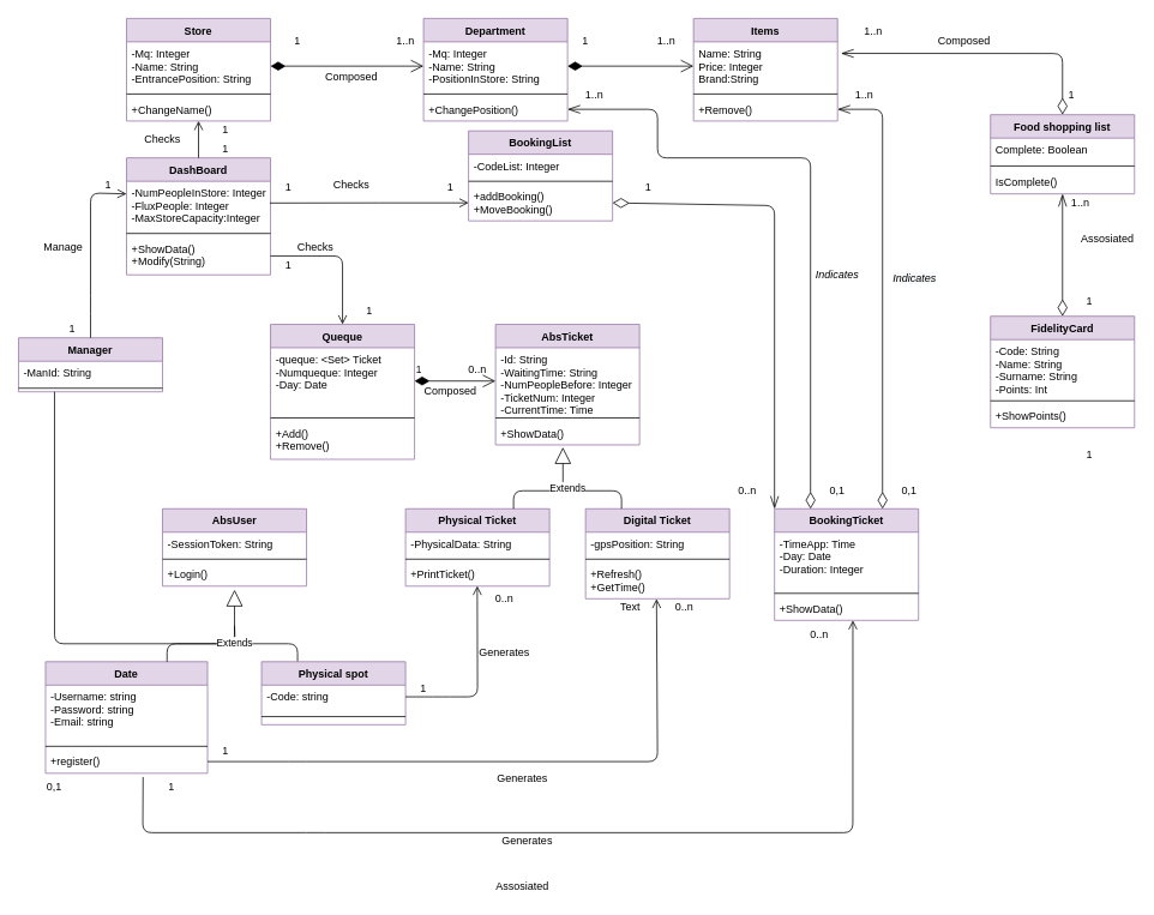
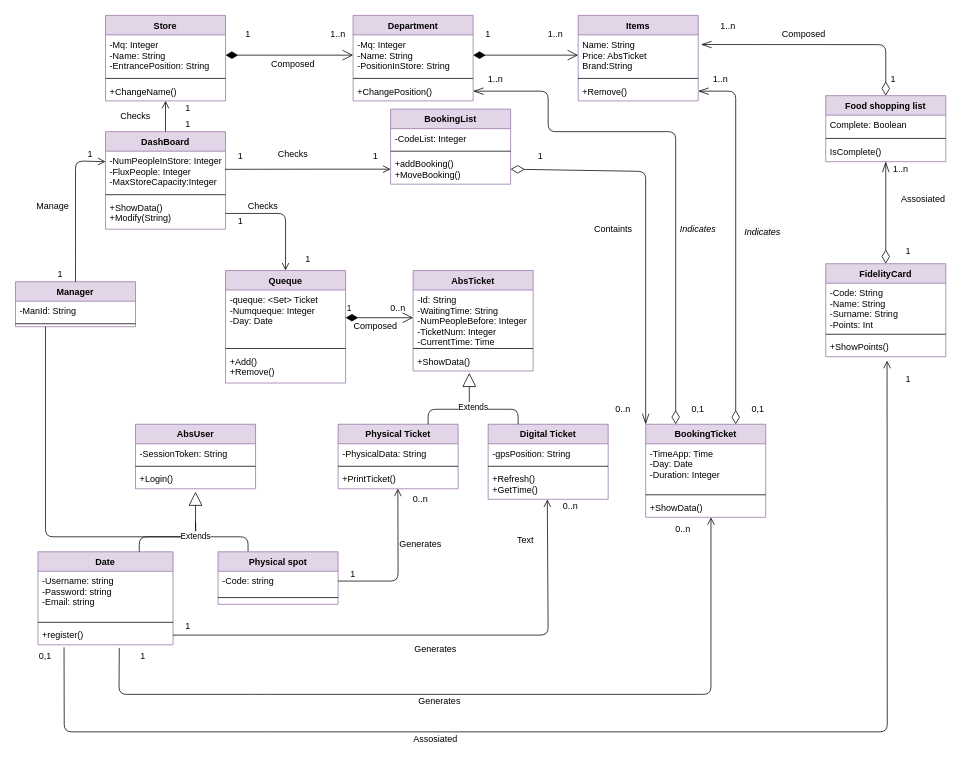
- <mxCell id="77" value="Name: String&#10;Price: Integer&#10;Brand:String" style="text;strokeColor=none;fillColor=none;align=left;verticalAlign=top;spacingLeft=4;spacingRight=4;overflow=hidden;rotatable=0;points=[[0,0.5],[1,0.5]];portConstraint=eastwest;" parent="76" vertex="1"><mxGeometry y="26" width="160" height="54" as="geometry" /></mxCell>
+ <mxCell id="77" value="Name: String&#10;Price: AbsTicket&#10;Brand:String" style="text;strokeColor=none;fillColor=none;align=left;verticalAlign=top;spacingLeft=4;spacingRight=4;overflow=hidden;rotatable=0;points=[[0,0.5],[1,0.5]];portConstraint=eastwest;" parent="76" vertex="1"><mxGeometry y="26" width="160" height="54" as="geometry" /></mxCell>
+ <mxCell id="104" value="Containts" style="text;html=1;strokeColor=none;fillColor=none;align=center;verticalAlign=middle;whiteSpace=wrap;rounded=0;" parent="1" vertex="1"><mxGeometry x="797" y="295" width="40" height="20" as="geometry" /></mxCell>
- <mxCell id="102" value="Text" style="text;html=1;strokeColor=none;fillColor=none;align=center;verticalAlign=middle;whiteSpace=wrap;rounded=0;" parent="1" vertex="1"><mxGeometry x="680" y="665" width="40" height="20" as="geometry" /></mxCell>
+ <mxCell id="102" value="Text" style="text;html=1;strokeColor=none;fillColor=none;align=center;verticalAlign=middle;whiteSpace=wrap;rounded=0;" parent="1" vertex="1"><mxGeometry x="680" y="710" width="40" height="20" as="geometry" /></mxCell>
+ <mxCell id="94" value="" style="endArrow=open;startArrow=none;endFill=0;startFill=0;endSize=8;startSize=10;html=1;entryX=0.511;entryY=1.203;entryDx=0;entryDy=0;entryPerimeter=0;exitX=0.193;exitY=1.126;exitDx=0;exitDy=0;exitPerimeter=0;" parent="1" source="5" target="93" edge="1"><mxGeometry width="160" relative="1" as="geometry"><mxPoint x="168.36" y="873.108" as="sourcePoint" /><mxPoint x="957.04" y="699" as="targetPoint" /><Array as="points"><mxPoint x="85" y="975" /><mxPoint x="360" y="975" /><mxPoint x="1182" y="975" /></Array></mxGeometry></mxCell>
